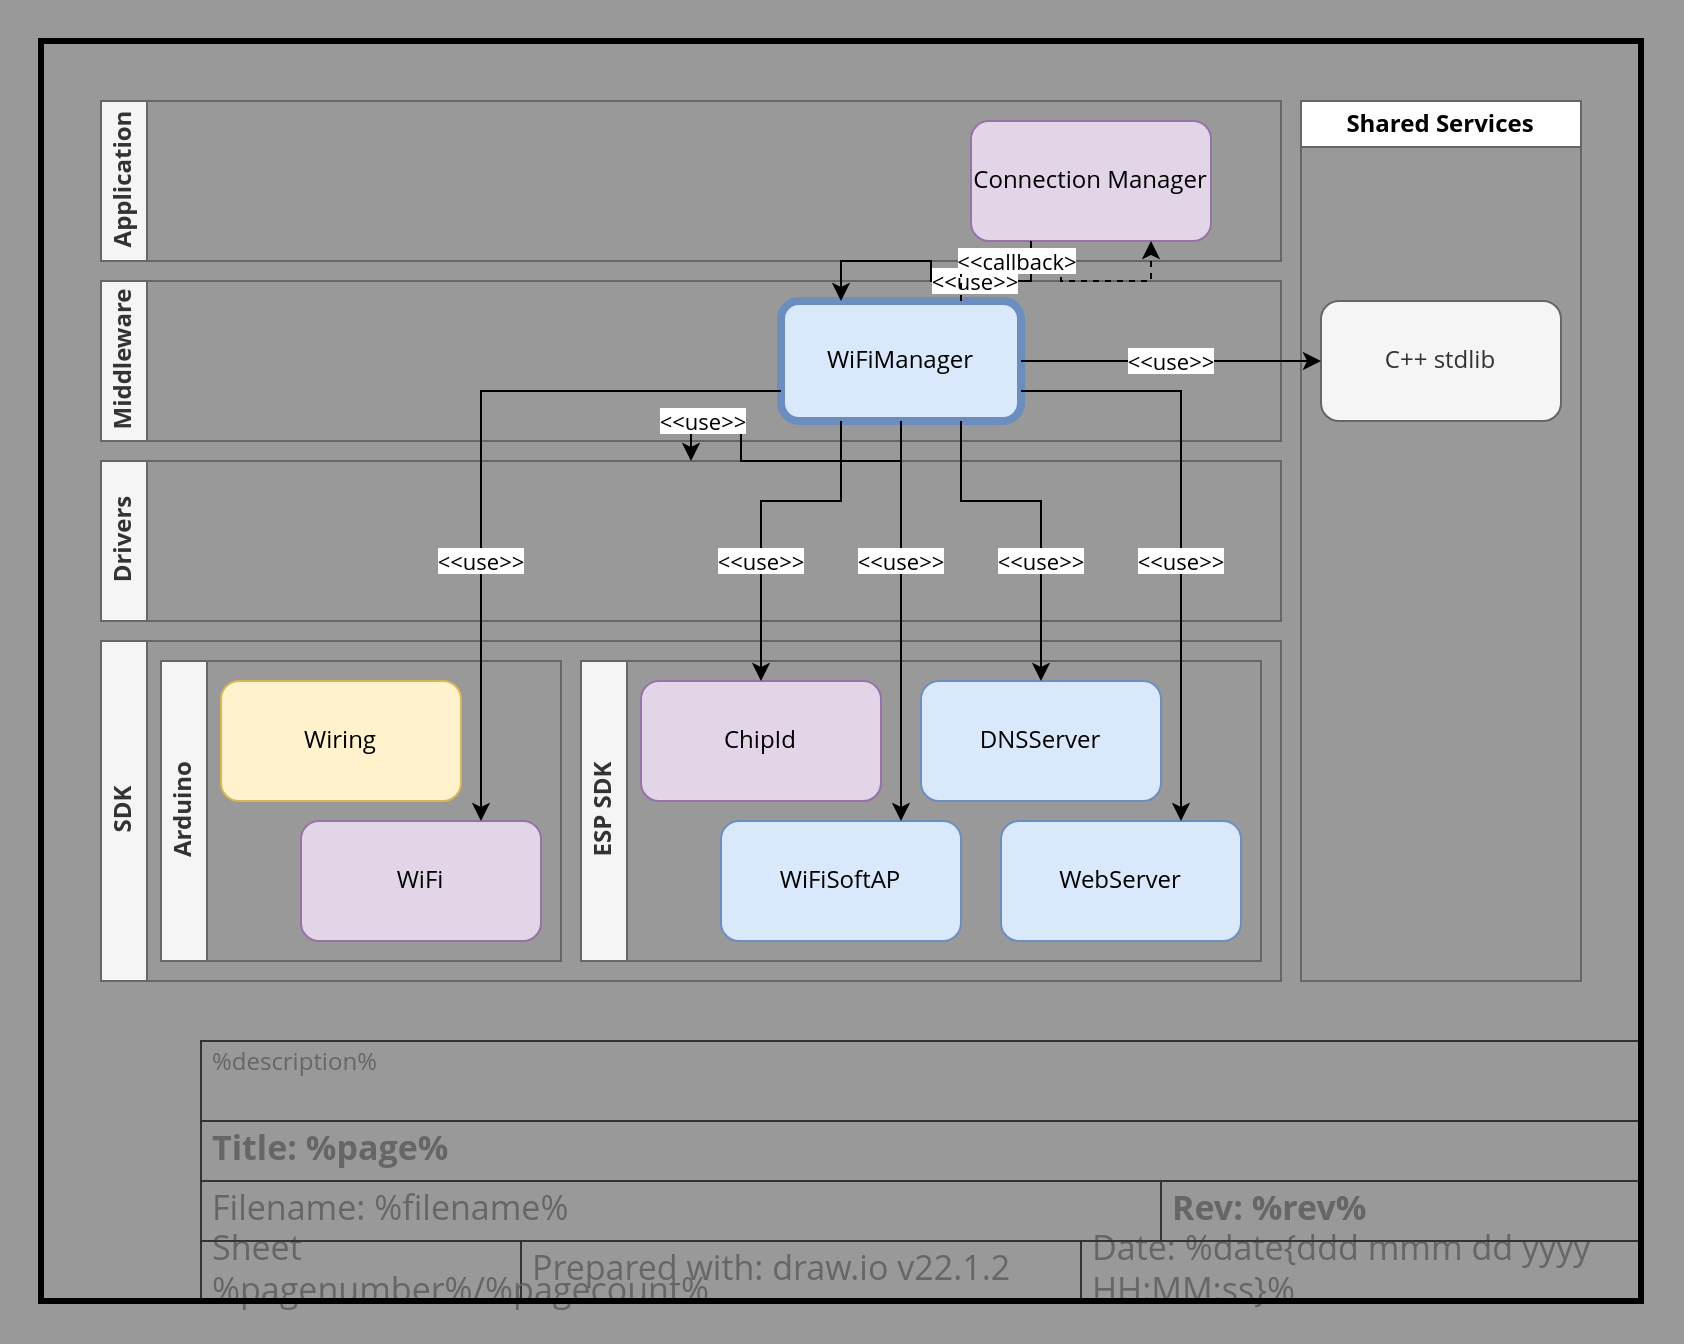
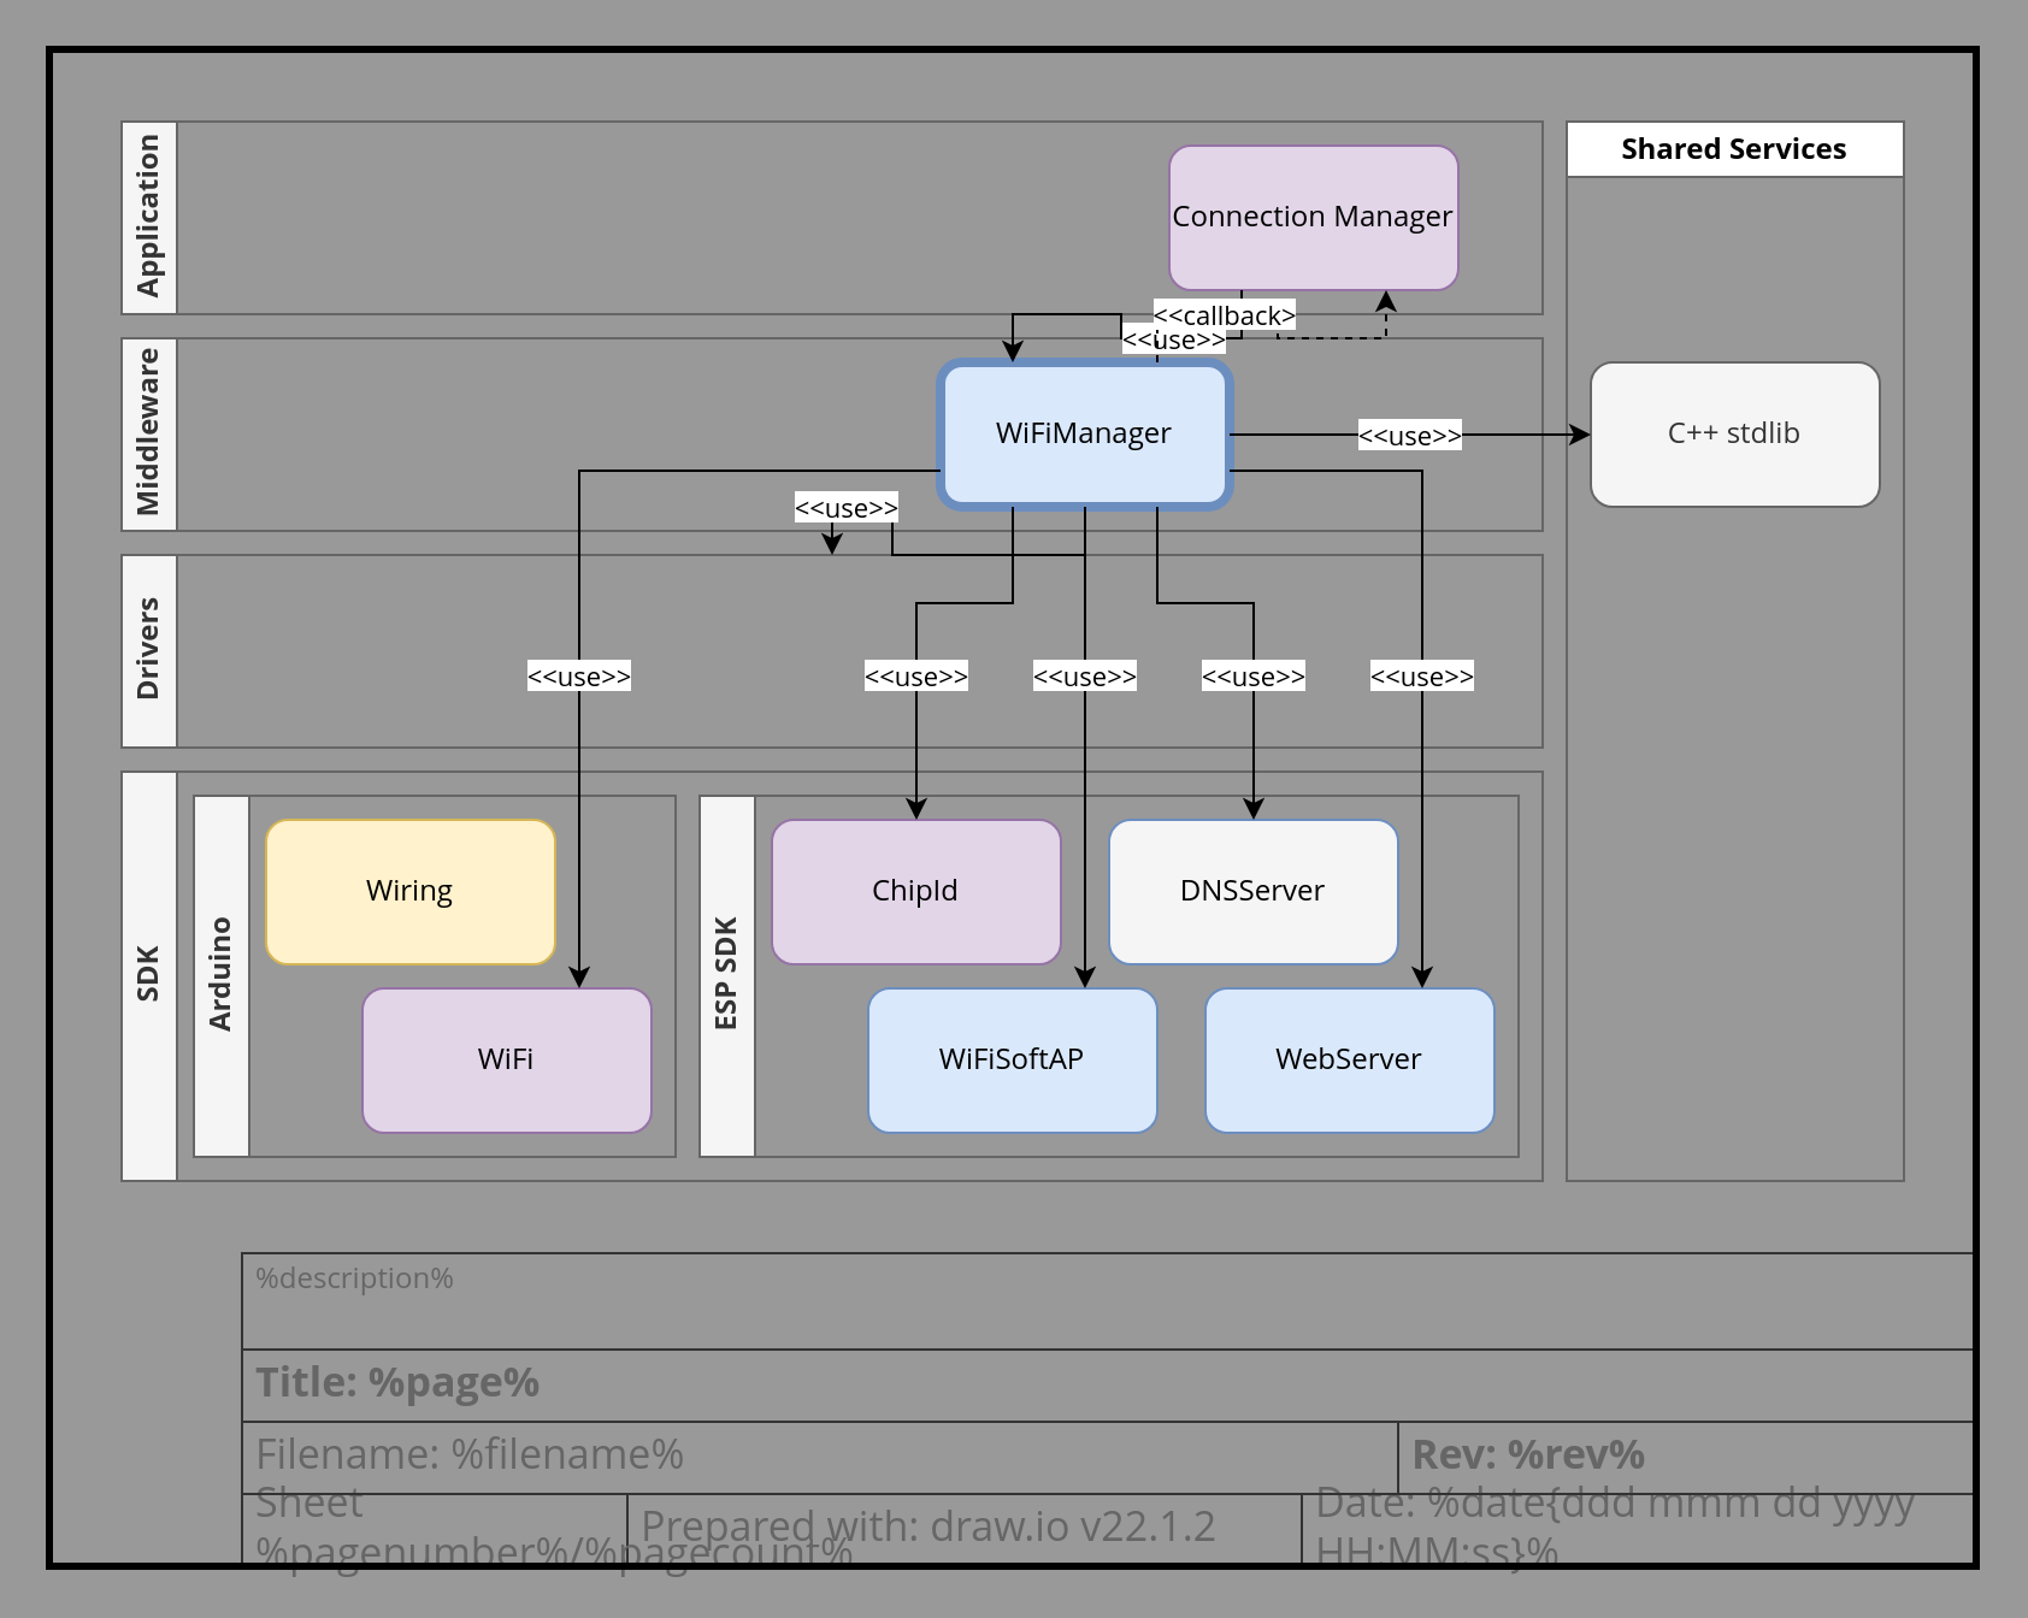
- <mxCell id="15" value="DNSServer" style="rounded=1;whiteSpace=wrap;html=1;fontFamily=Open Sans;fillColor=#dae8fc;strokeColor=#6c8ebf;strokeWidth=1;" parent="13" vertex="1"><mxGeometry x="170" y="10" width="120" height="60" as="geometry" /></mxCell>
+ <mxCell id="15" value="DNSServer" style="rounded=1;whiteSpace=wrap;html=1;fontFamily=Open Sans;fillColor=#f5f5f5;strokeColor=#6c8ebf;strokeWidth=1;" parent="13" vertex="1"><mxGeometry x="170" y="10" width="120" height="60" as="geometry" /></mxCell>
